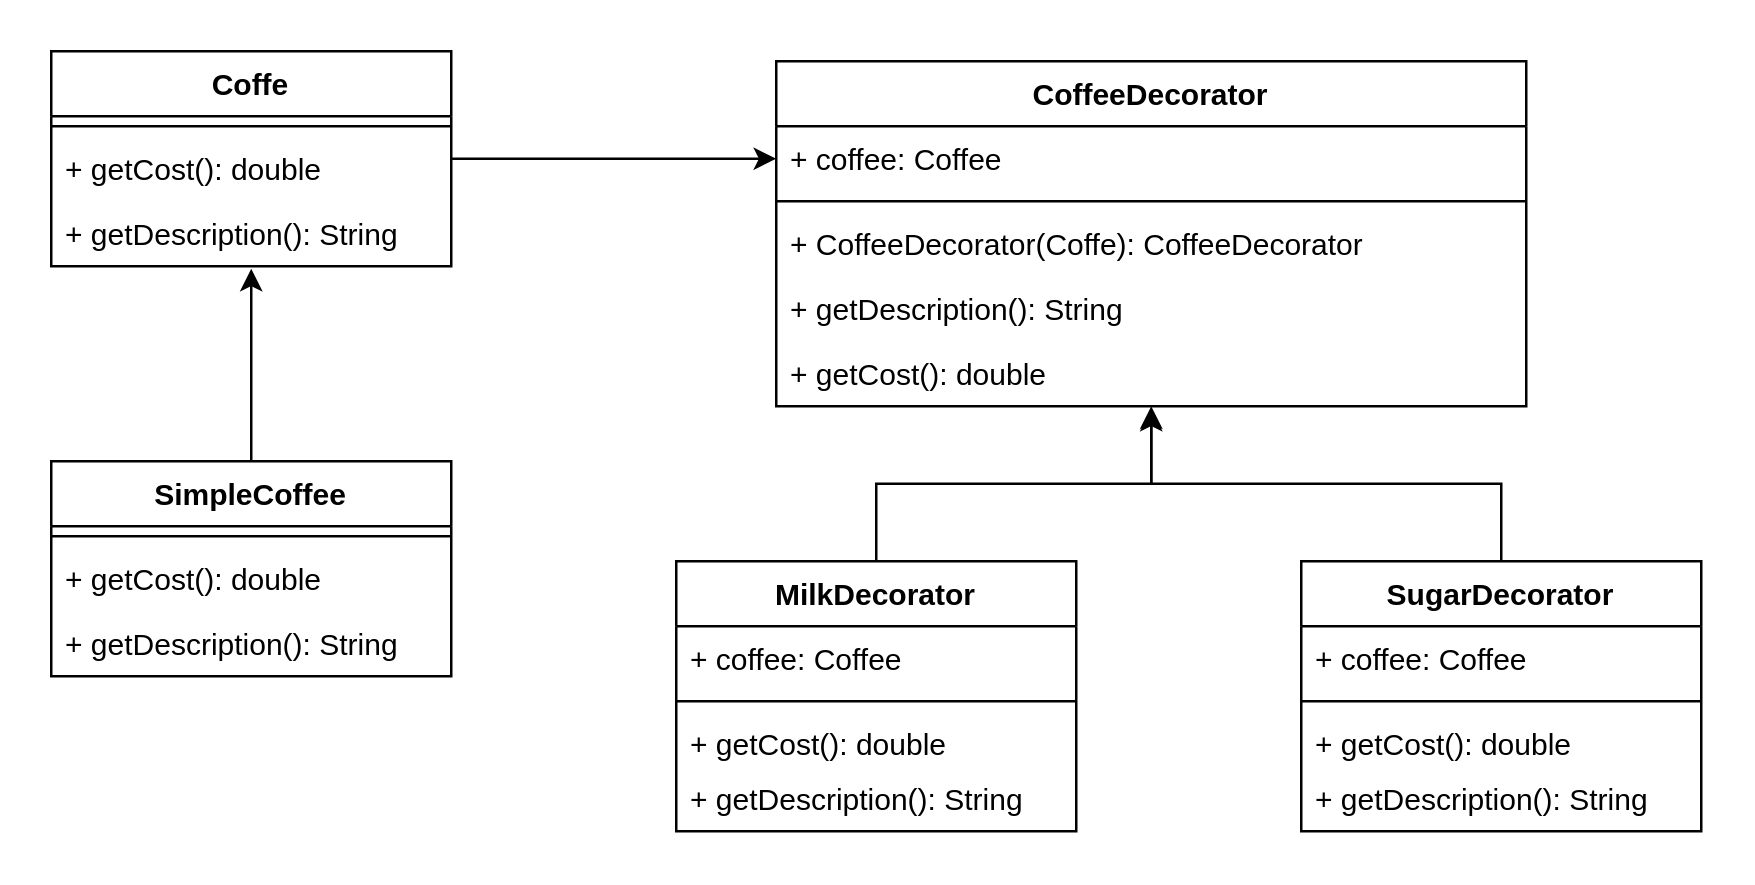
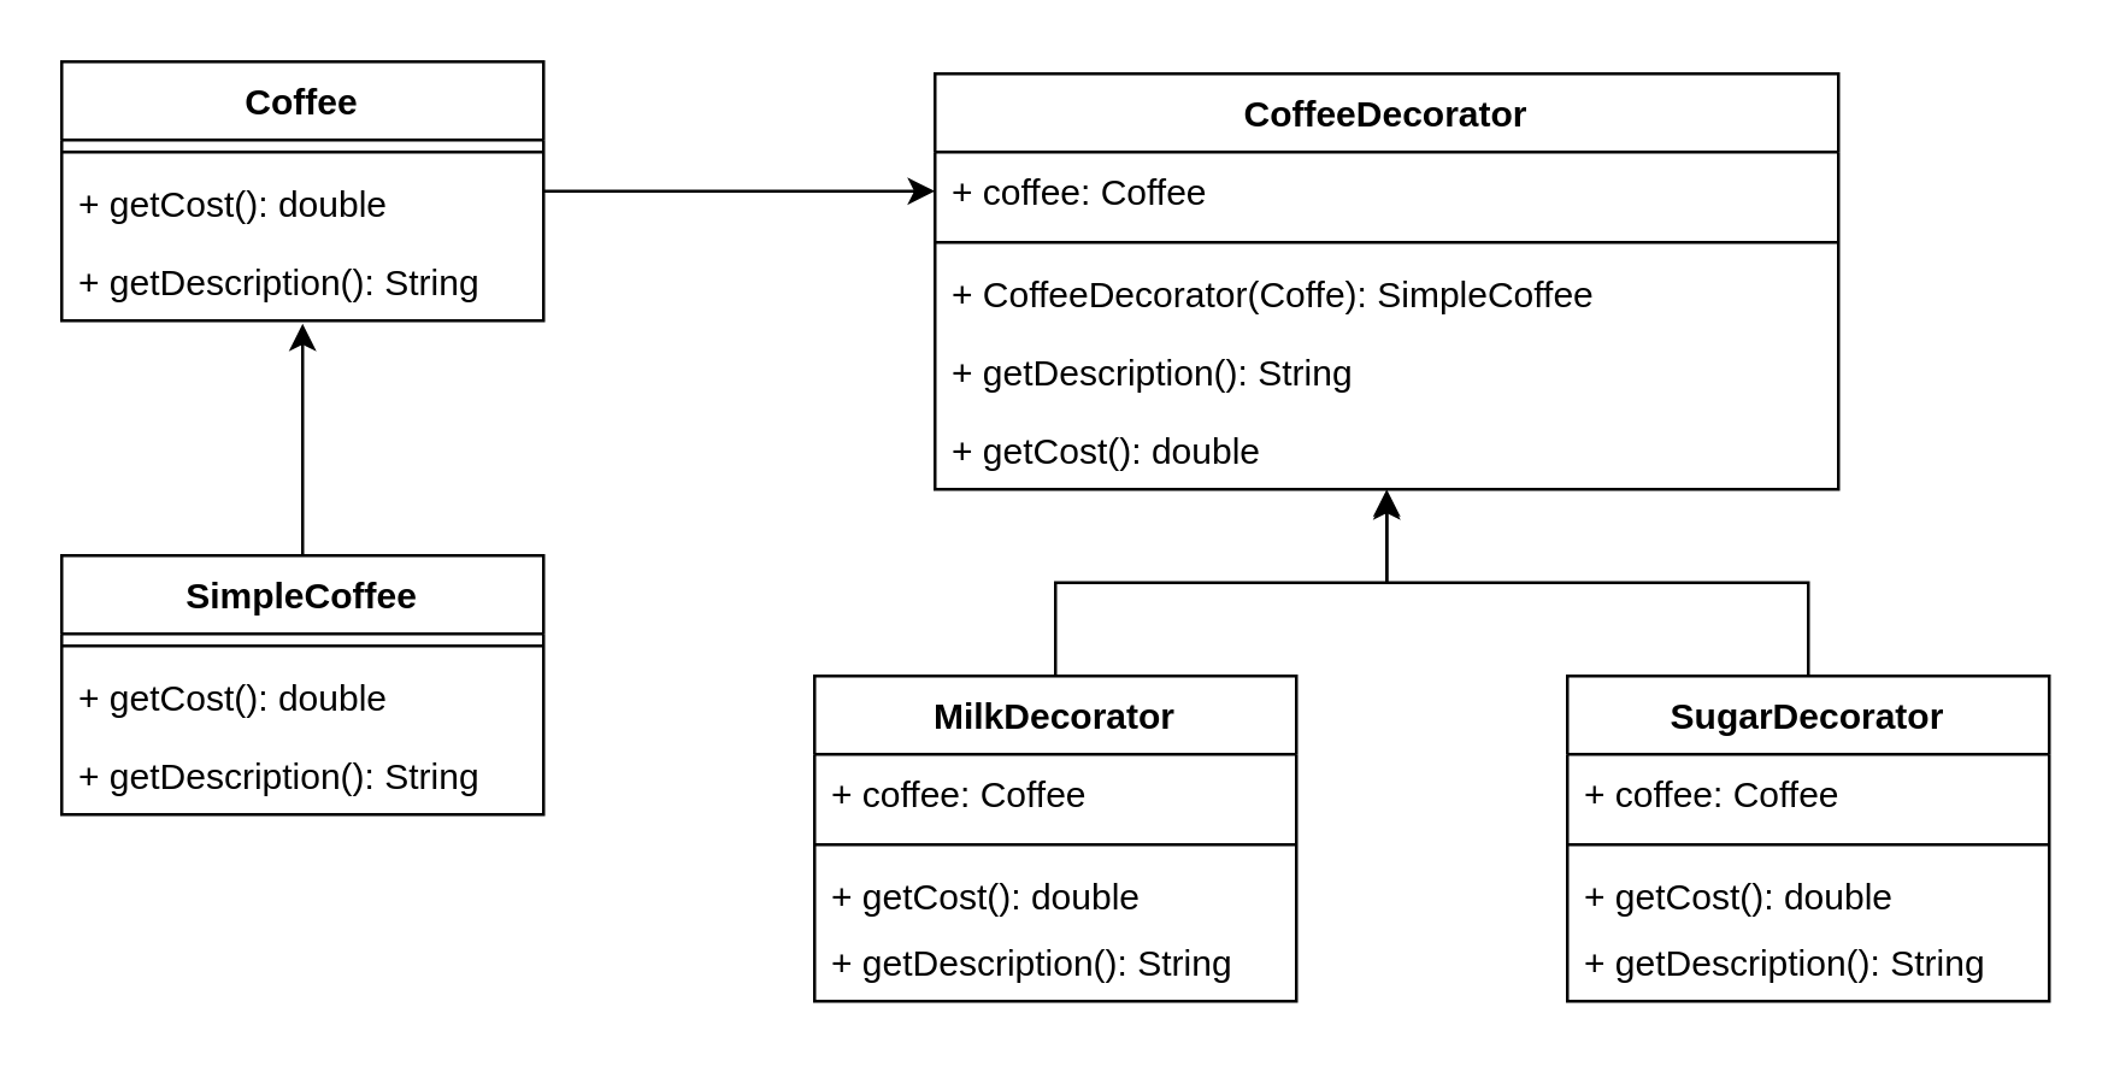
- <mxCell id="3" value="Coffe" style="swimlane;fontStyle=1;align=center;verticalAlign=top;childLayout=stackLayout;horizontal=1;startSize=26;horizontalStack=0;resizeParent=1;resizeParentMax=0;resizeLast=0;collapsible=1;marginBottom=0;whiteSpace=wrap;html=1;" vertex="1" parent="1"><mxGeometry x="20" y="20" width="160" height="86" as="geometry" /></mxCell>
+ <mxCell id="3" value="Coffee" style="swimlane;fontStyle=1;align=center;verticalAlign=top;childLayout=stackLayout;horizontal=1;startSize=26;horizontalStack=0;resizeParent=1;resizeParentMax=0;resizeLast=0;collapsible=1;marginBottom=0;whiteSpace=wrap;html=1;" vertex="1" parent="1"><mxGeometry x="20" y="20" width="160" height="86" as="geometry" /></mxCell>
- <mxCell id="15" value="+ CoffeeDecorator(Coffe): CoffeeDecorator" style="text;strokeColor=none;fillColor=none;align=left;verticalAlign=top;spacingLeft=4;spacingRight=4;overflow=hidden;rotatable=0;points=[[0,0.5],[1,0.5]];portConstraint=eastwest;whiteSpace=wrap;html=1;" vertex="1" parent="12"><mxGeometry y="60" width="300" height="26" as="geometry" /></mxCell>
+ <mxCell id="15" value="+ CoffeeDecorator(Coffe): SimpleCoffee" style="text;strokeColor=none;fillColor=none;align=left;verticalAlign=top;spacingLeft=4;spacingRight=4;overflow=hidden;rotatable=0;points=[[0,0.5],[1,0.5]];portConstraint=eastwest;whiteSpace=wrap;html=1;" vertex="1" parent="12"><mxGeometry y="60" width="300" height="26" as="geometry" /></mxCell>
